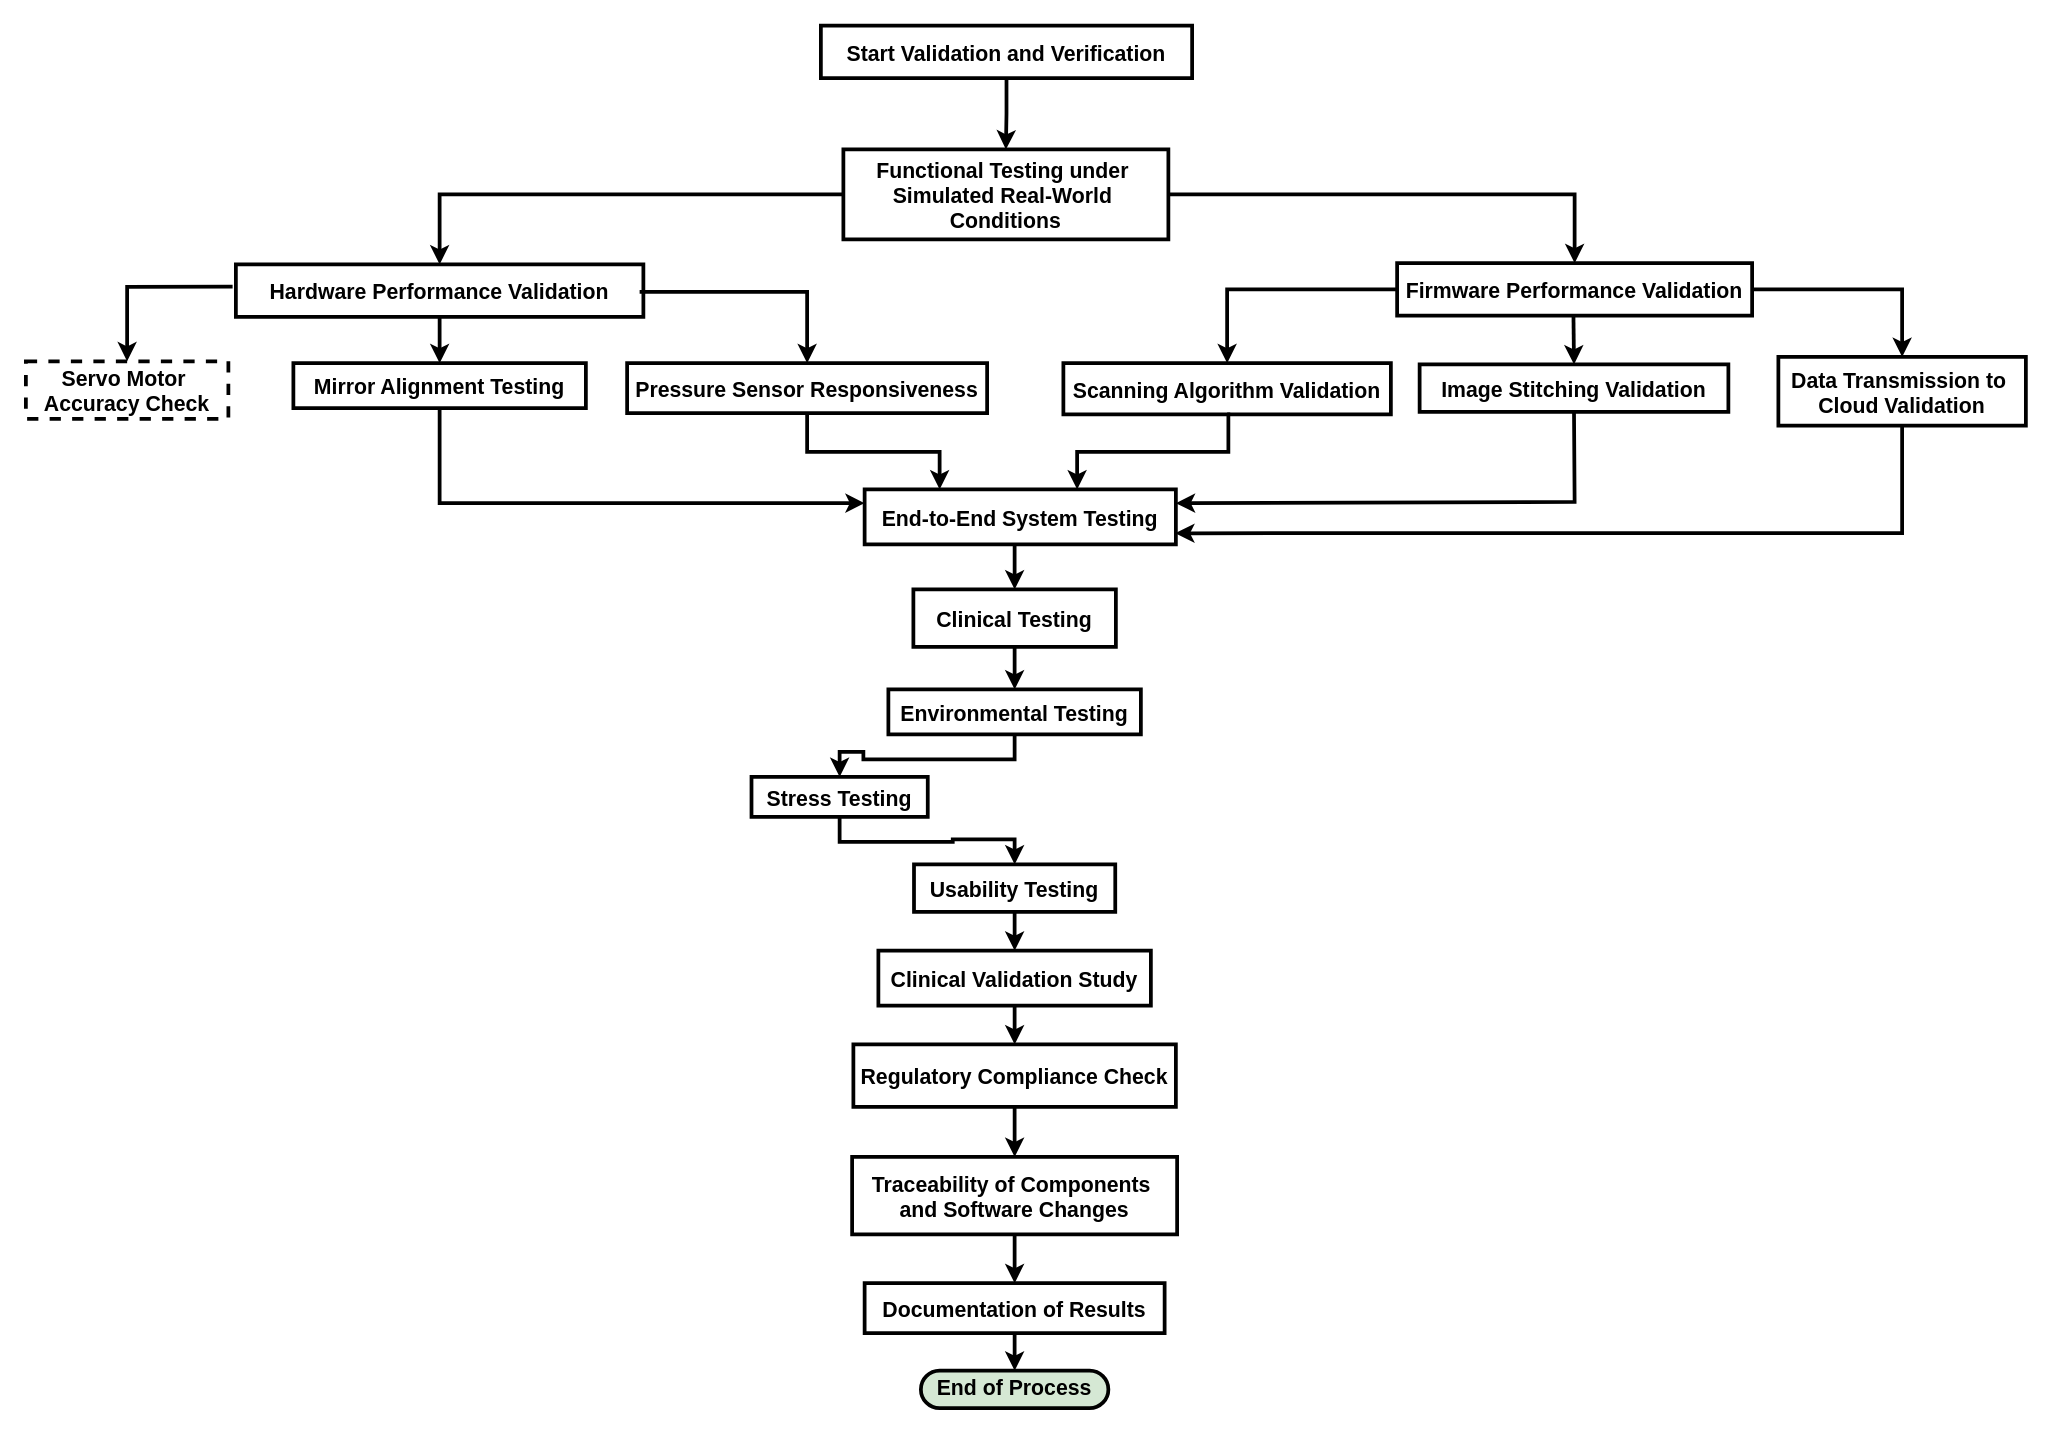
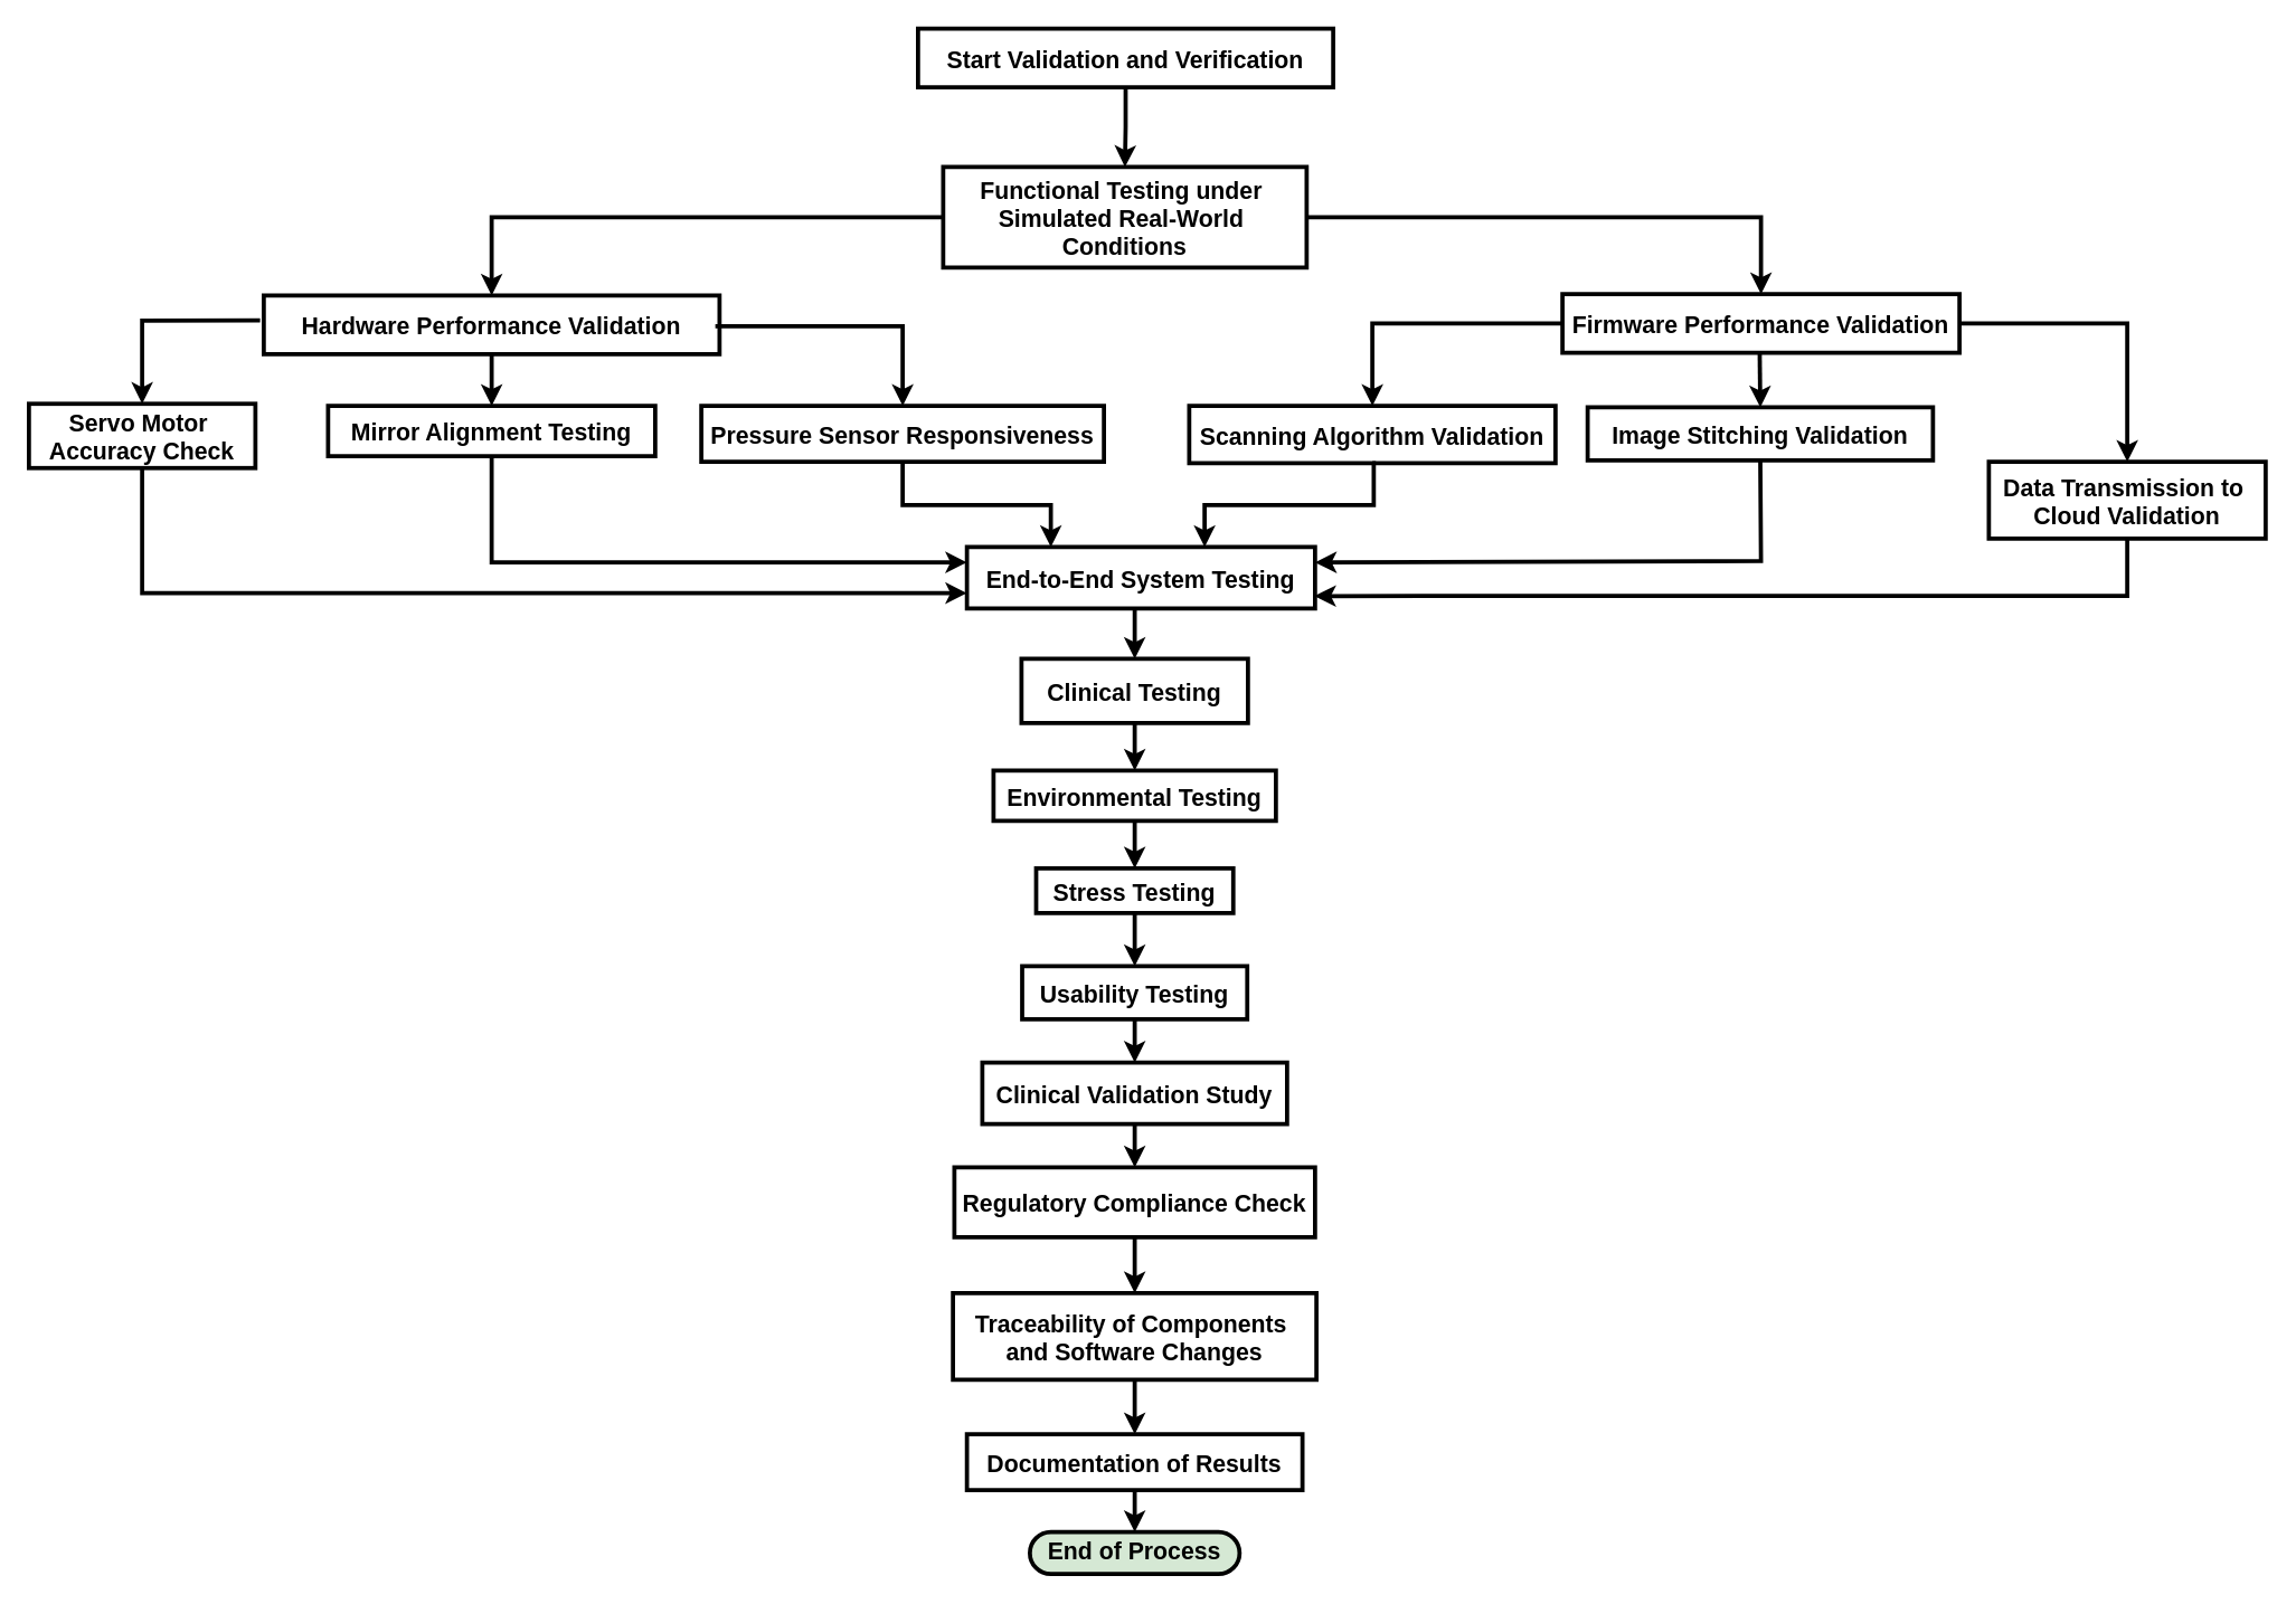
- <mxCell id="8" value="Servo Motor &#10;Accuracy Check" style="fillColor=none;strokeColor=default;strokeWidth=3;fontSize=17;fontStyle=1;dashed=1;" parent="1" vertex="1"><mxGeometry x="20" y="288.5" width="162" height="46" as="geometry" /></mxCell>
+ <mxCell id="8" value="Servo Motor &#10;Accuracy Check" style="fillColor=none;strokeColor=default;strokeWidth=3;fontSize=17;fontStyle=1" parent="1" vertex="1"><mxGeometry x="20" y="288.5" width="162" height="46" as="geometry" /></mxCell>
- <mxCell id="15" value="Data Transmission to &#10;Cloud Validation" style="fillColor=none;strokeColor=default;strokeWidth=3;fontSize=17;fontStyle=1" parent="1" vertex="1"><mxGeometry x="1422" y="285" width="198" height="55" as="geometry" /></mxCell>
+ <mxCell id="15" value="Data Transmission to &#10;Cloud Validation" style="fillColor=none;strokeColor=default;strokeWidth=3;fontSize=17;fontStyle=1" parent="1" vertex="1"><mxGeometry x="1422" y="330" width="198" height="55" as="geometry" /></mxCell>
+ <mxCell id="40" value="" style="endArrow=classic;html=1;rounded=0;exitX=0.5;exitY=1;exitDx=0;exitDy=0;entryX=0;entryY=0.75;entryDx=0;entryDy=0;strokeWidth=3;fontSize=17;" parent="1" source="8" target="17" edge="1"><mxGeometry width="50" height="50" relative="1" as="geometry"><mxPoint x="51" y="340" as="sourcePoint" /><mxPoint x="111" y="520" as="targetPoint" /><Array as="points"><mxPoint x="101" y="424" /></Array></mxGeometry></mxCell>
- <mxCell id="23" value="Stress Testing" style="fillColor=none;strokeColor=default;strokeWidth=3;fontSize=17;fontStyle=1" parent="1" vertex="1"><mxGeometry x="600.5" y="621" width="141" height="32" as="geometry" /></mxCell>
+ <mxCell id="23" value="Stress Testing" style="fillColor=none;strokeColor=default;strokeWidth=3;fontSize=17;fontStyle=1" parent="1" vertex="1"><mxGeometry x="740.5" y="621" width="141" height="32" as="geometry" /></mxCell>
